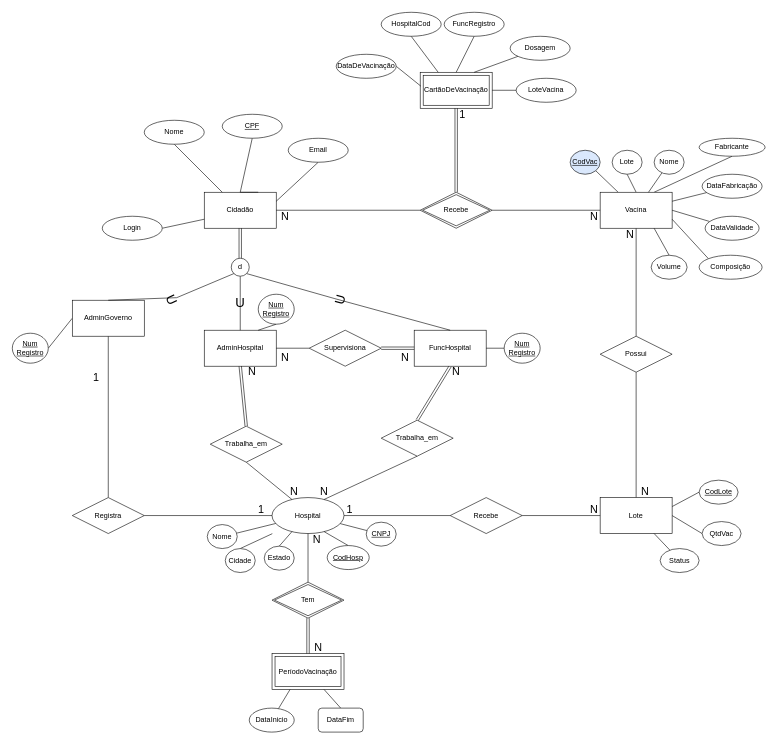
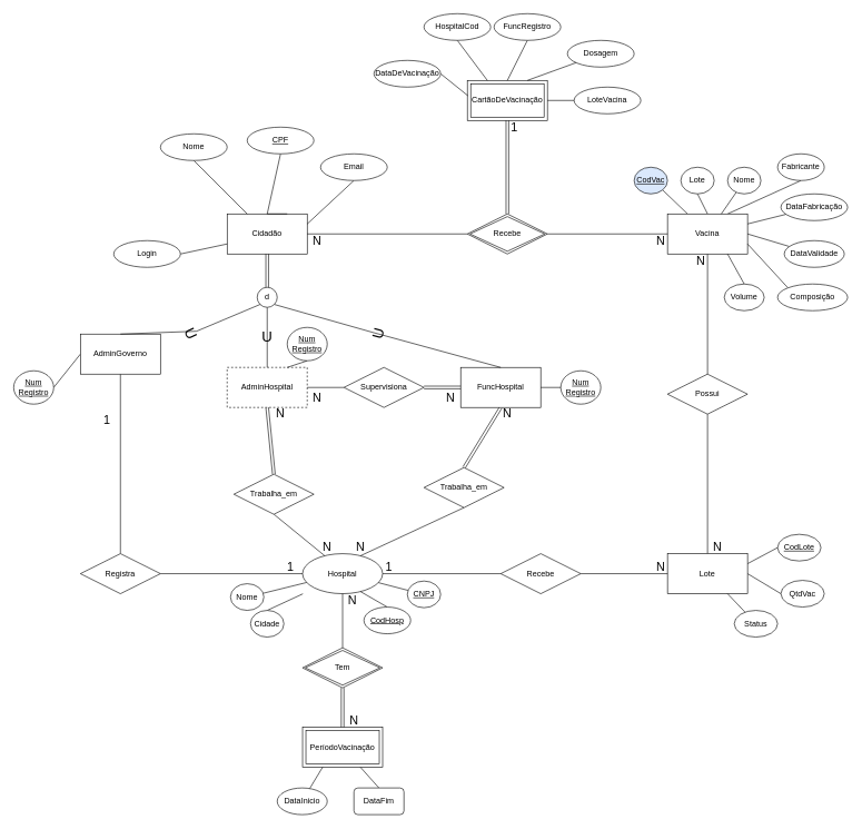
- <mxCell id="79" value="Fabricante" style="ellipse;whiteSpace=wrap;html=1;align=center;" vertex="1" parent="1"><mxGeometry x="1165" y="230" width="110" height="30" as="geometry" /></mxCell>
+ <mxCell id="79" value="Fabricante" style="ellipse;whiteSpace=wrap;html=1;align=center;" vertex="1" parent="1"><mxGeometry x="1165" y="230" width="70" height="40" as="geometry" /></mxCell>
- <mxCell id="7" value="AdminHospital" style="rounded=0;whiteSpace=wrap;html=1;" vertex="1" parent="1"><mxGeometry x="340" y="550" width="120" height="60" as="geometry" /></mxCell>
+ <mxCell id="7" value="AdminHospital" style="rounded=0;whiteSpace=wrap;html=1;dashed=1;" vertex="1" parent="1"><mxGeometry x="340" y="550" width="120" height="60" as="geometry" /></mxCell>
- <mxCell id="95" style="edgeStyle=none;rounded=0;orthogonalLoop=1;jettySize=auto;html=1;exitX=0.5;exitY=0;exitDx=0;exitDy=0;entryX=0.25;entryY=1;entryDx=0;entryDy=0;endArrow=none;endFill=0;" edge="1" parent="1" source="96" target="12"><mxGeometry relative="1" as="geometry" /></mxCell>
- <mxCell id="96" value="Estado" style="ellipse;whiteSpace=wrap;html=1;align=center;" vertex="1" parent="1"><mxGeometry x="440" y="910" width="50" height="40" as="geometry" /></mxCell>
